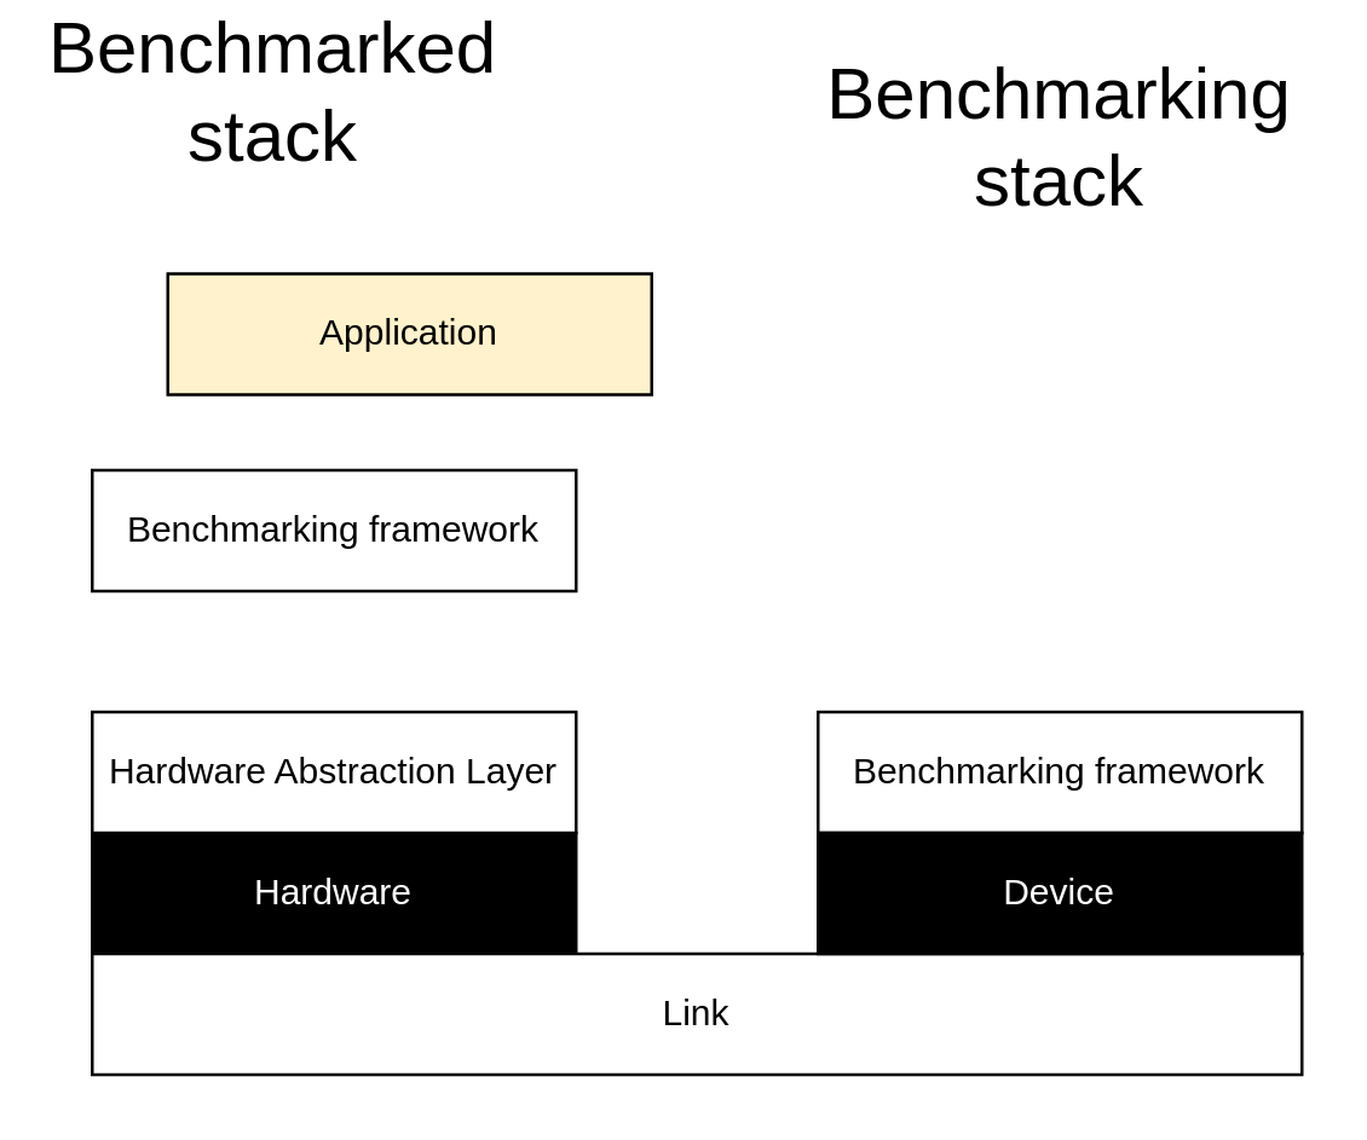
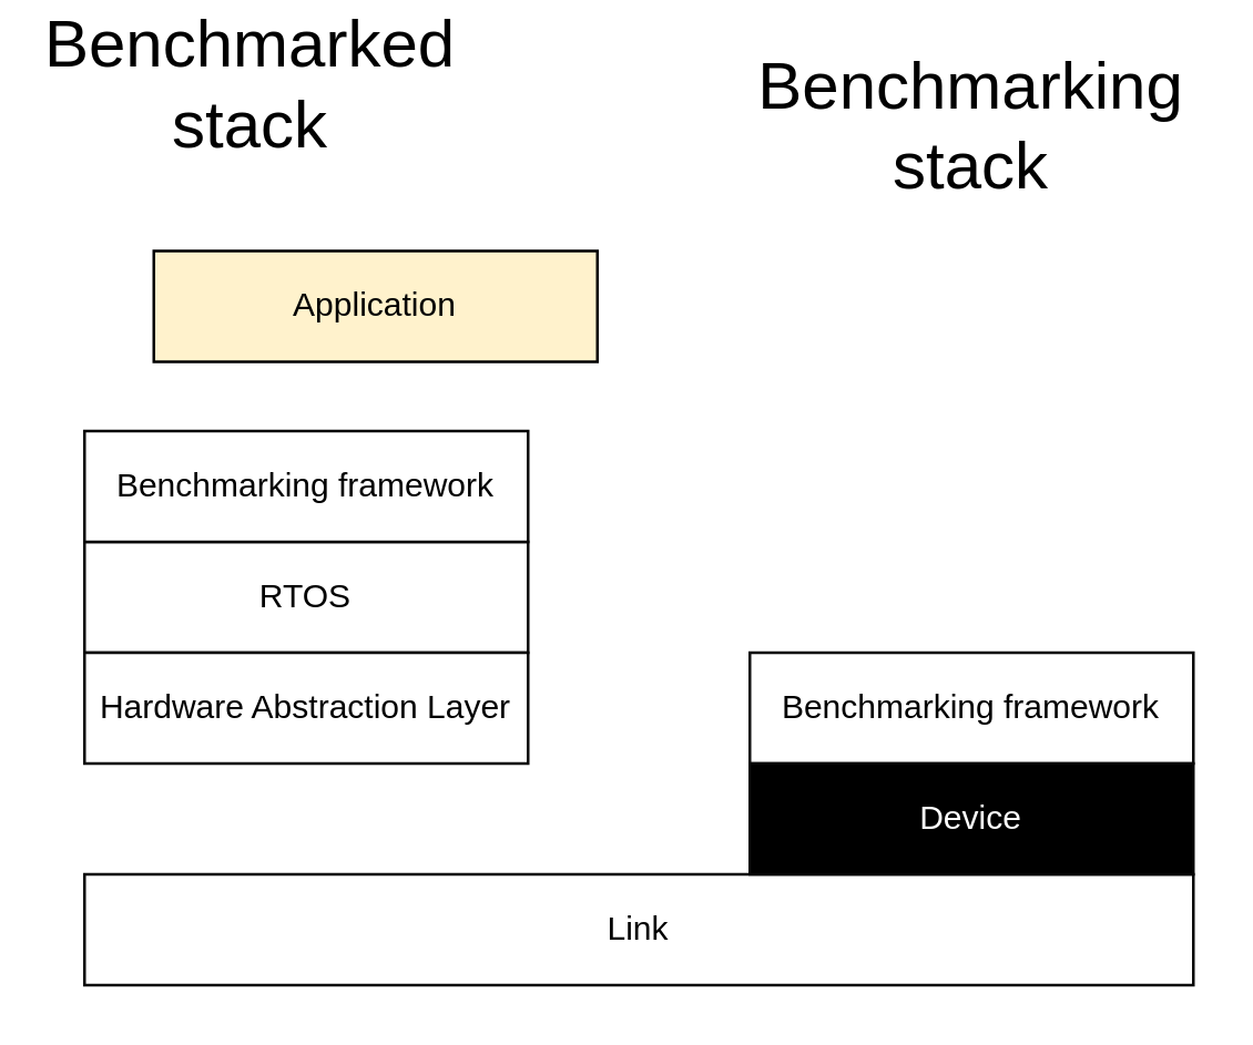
+ <mxCell id="2" value="RTOS" style="rounded=0;whiteSpace=wrap;html=1;strokeColor=#050505;fillColor=#FFFFFF;fontColor=#000000;" parent="1" vertex="1"><mxGeometry x="30" y="195" width="160" height="40" as="geometry" /></mxCell>
- <mxCell id="3" value="Hardware" style="rounded=0;whiteSpace=wrap;html=1;fillColor=#000000;strokeColor=#050505;fontColor=#FFFFFF;" parent="1" vertex="1"><mxGeometry x="30" y="275" width="160" height="40" as="geometry" /></mxCell>
